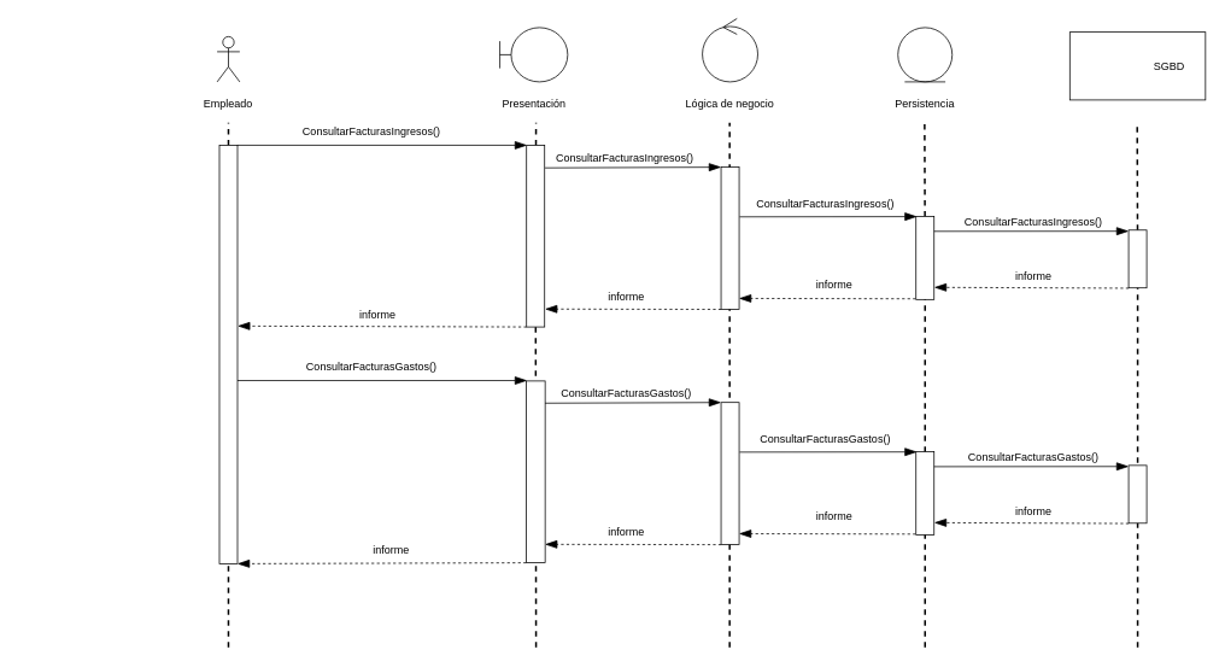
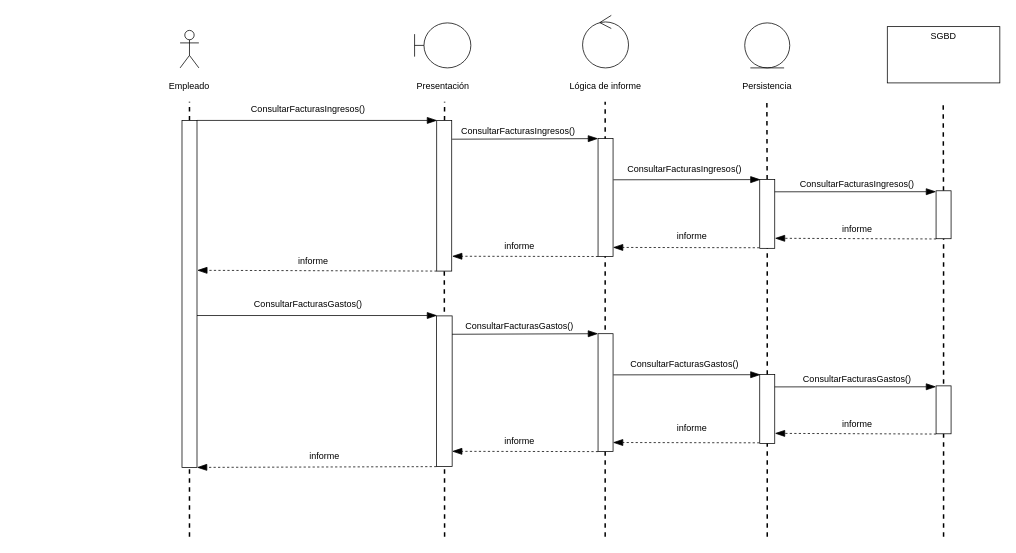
- <mxCell id="4" value="SGBD" style="text;html=1;strokeColor=none;fillColor=none;align=center;verticalAlign=middle;whiteSpace=wrap;rounded=0;fontColor=none;" parent="2" vertex="1"><mxGeometry x="85" y="25" width="50" height="25" as="geometry" /></mxCell>
+ <mxCell id="4" value="SGBD" style="text;html=1;strokeColor=none;fillColor=none;align=center;verticalAlign=middle;whiteSpace=wrap;rounded=0;fontColor=none;" parent="2" vertex="1"><mxGeometry x="50" width="50" height="25" as="geometry" /></mxCell>
- <mxCell id="10" value="Lógica de negocio" style="text;html=1;strokeColor=none;fillColor=none;align=center;verticalAlign=middle;whiteSpace=wrap;rounded=0;fontColor=none;" parent="8" vertex="1"><mxGeometry y="85" width="109" height="20" as="geometry" /></mxCell>
+ <mxCell id="10" value="Lógica de informe" style="text;html=1;strokeColor=none;fillColor=none;align=center;verticalAlign=middle;whiteSpace=wrap;rounded=0;fontColor=none;" parent="8" vertex="1"><mxGeometry y="85" width="109" height="20" as="geometry" /></mxCell>
